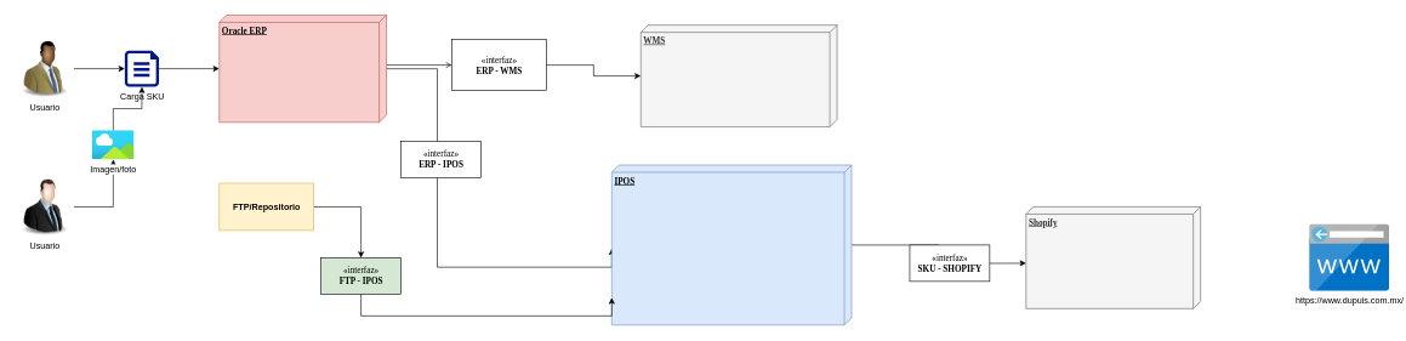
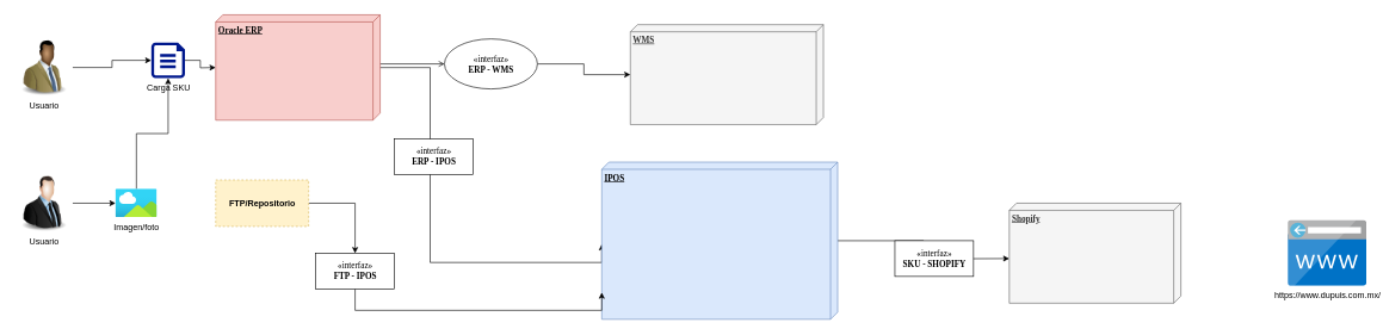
- <mxCell id="20" value="«interfaz»&lt;br&gt;&lt;b&gt;ERP - WMS&lt;/b&gt;" style="html=1;rounded=0;shadow=0;comic=0;labelBackgroundColor=none;strokeWidth=1;fontFamily=Verdana;fontSize=12;align=center;" vertex="1" parent="1"><mxGeometry x="620" y="54" width="130" height="70" as="geometry" /></mxCell>
+ <mxCell id="20" value="«interfaz»&lt;br&gt;&lt;b&gt;ERP - WMS&lt;/b&gt;" style="ellipse;html=1;shadow=0;comic=0;labelBackgroundColor=none;strokeWidth=1;fontFamily=Verdana;fontSize=12;align=center;" vertex="1" parent="1"><mxGeometry x="620" y="54" width="130" height="70" as="geometry" /></mxCell>
- <mxCell id="16" value="Carga SKU" style="aspect=fixed;pointerEvents=1;shadow=0;dashed=0;html=1;strokeColor=none;labelPosition=center;verticalLabelPosition=bottom;verticalAlign=top;align=center;fillColor=#00188D;shape=mxgraph.azure.file" vertex="1" parent="1"><mxGeometry x="170" y="69" width="47" height="50" as="geometry" /></mxCell>
+ <mxCell id="16" value="Carga SKU" style="aspect=fixed;pointerEvents=1;shadow=0;dashed=0;html=1;strokeColor=none;labelPosition=center;verticalLabelPosition=bottom;verticalAlign=top;align=center;fillColor=#00188D;shape=mxgraph.azure.file" vertex="1" parent="1"><mxGeometry x="210" y="59" width="47" height="50" as="geometry" /></mxCell>
- <mxCell id="18" value="Imagen/foto" style="aspect=fixed;html=1;points=[];align=center;image;fontSize=12;image=img/lib/azure2/general/Image.svg;" vertex="1" parent="1"><mxGeometry x="125" y="179" width="58.18" height="40" as="geometry" /></mxCell>
+ <mxCell id="18" value="Imagen/foto" style="aspect=fixed;html=1;points=[];align=center;image;fontSize=12;image=img/lib/azure2/general/Image.svg;" vertex="1" parent="1"><mxGeometry x="160" y="264" width="58.18" height="40" as="geometry" /></mxCell>
- <mxCell id="14" value="&lt;b&gt;FTP/Repositorio&lt;/b&gt;" style="html=1;fillColor=#fff2cc;strokeColor=#d6b656;" vertex="1" parent="1"><mxGeometry x="300" y="251.5" width="130" height="65" as="geometry" /></mxCell>
+ <mxCell id="14" value="&lt;b&gt;FTP/Repositorio&lt;/b&gt;" style="html=1;fillColor=#fff2cc;strokeColor=#d6b656;dashed=1;" vertex="1" parent="1"><mxGeometry x="300" y="251.5" width="130" height="65" as="geometry" /></mxCell>
- <mxCell id="22" value="«interfaz»&lt;br&gt;&lt;b&gt;FTP - IPOS&lt;/b&gt;" style="html=1;rounded=0;shadow=0;comic=0;labelBackgroundColor=none;strokeWidth=1;fontFamily=Verdana;fontSize=12;align=center;fillColor=#d5e8d4;" vertex="1" parent="1"><mxGeometry x="440" y="354" width="110" height="50" as="geometry" /></mxCell>
+ <mxCell id="22" value="«interfaz»&lt;br&gt;&lt;b&gt;FTP - IPOS&lt;/b&gt;" style="html=1;rounded=0;shadow=0;comic=0;labelBackgroundColor=none;strokeWidth=1;fontFamily=Verdana;fontSize=12;align=center;" vertex="1" parent="1"><mxGeometry x="440" y="354" width="110" height="50" as="geometry" /></mxCell>
